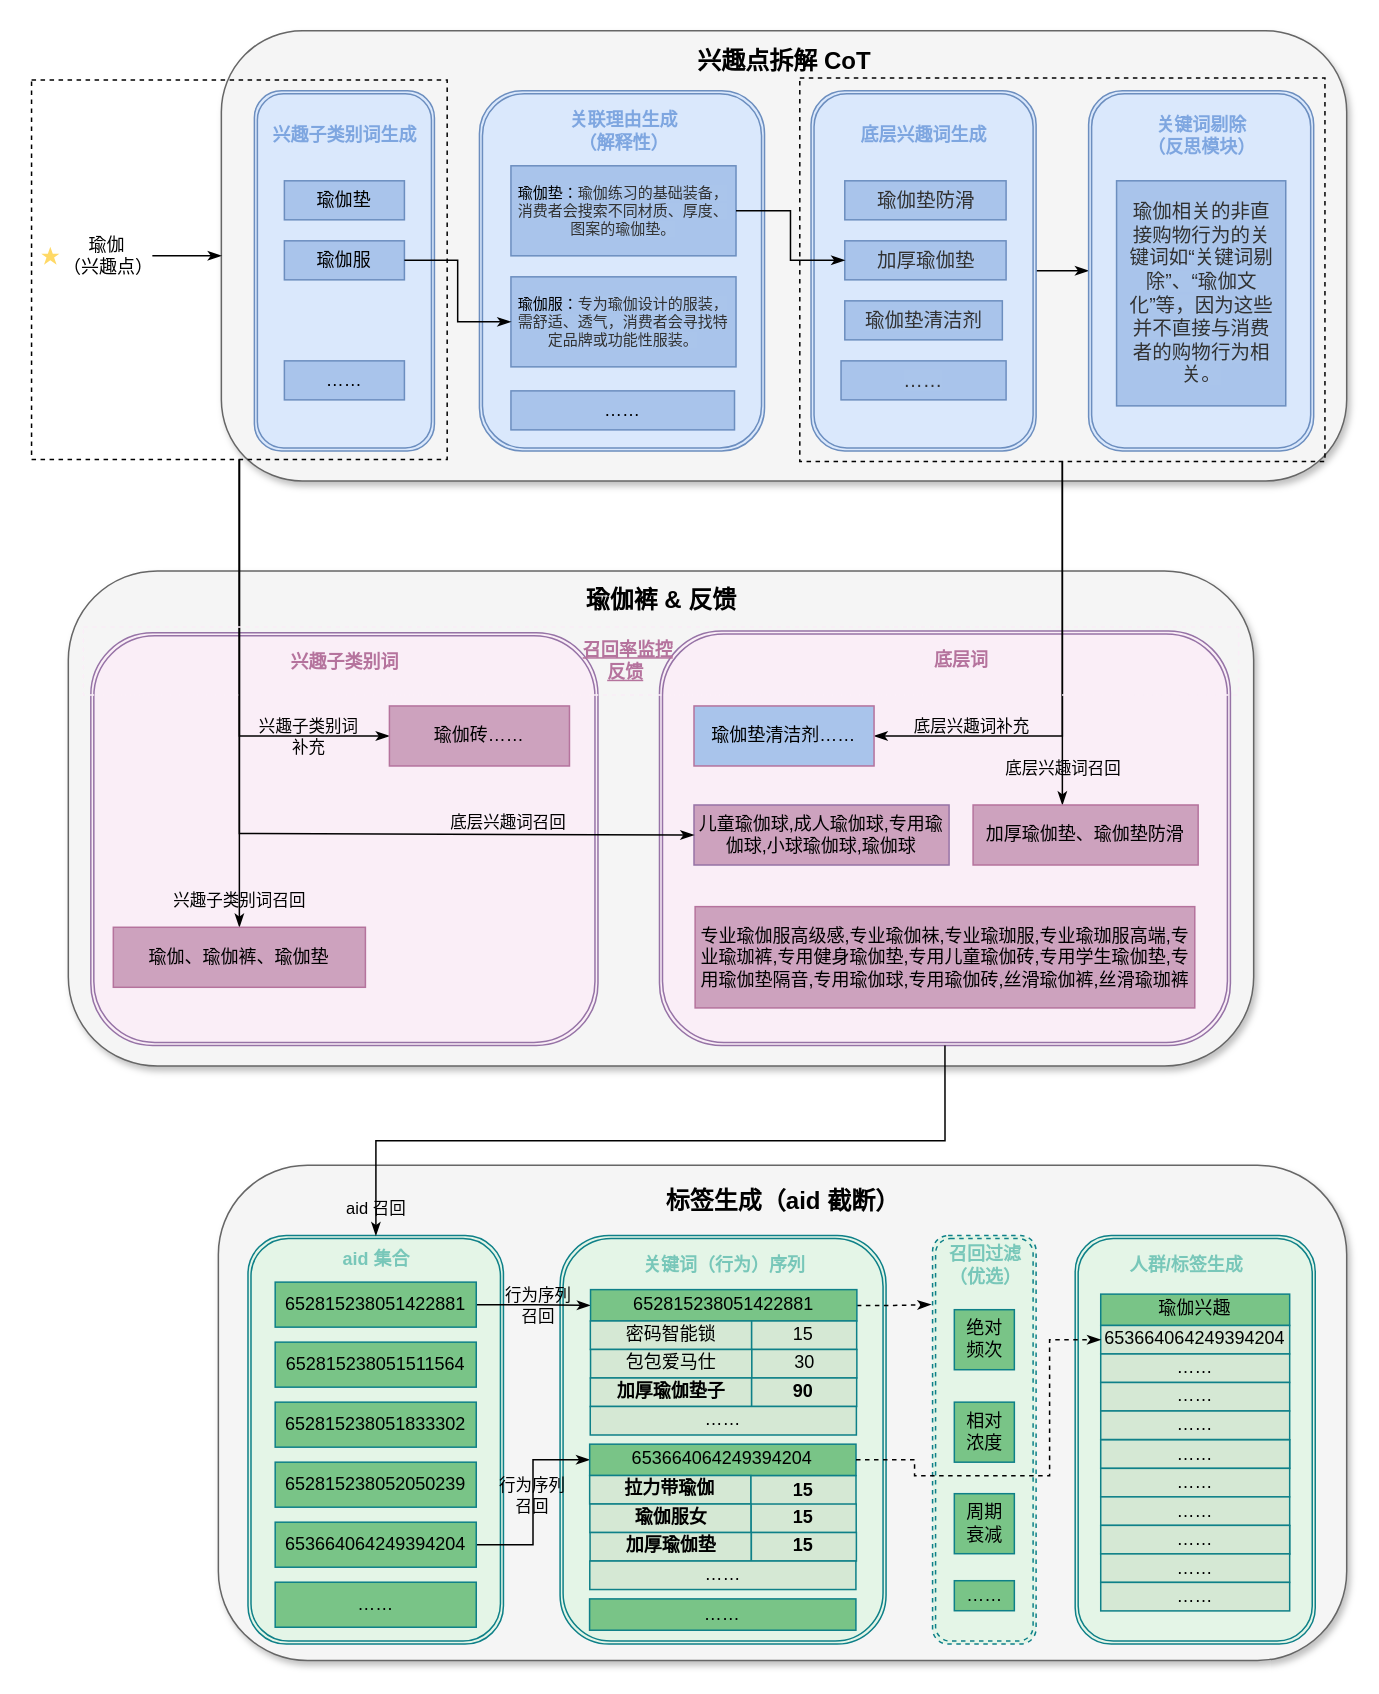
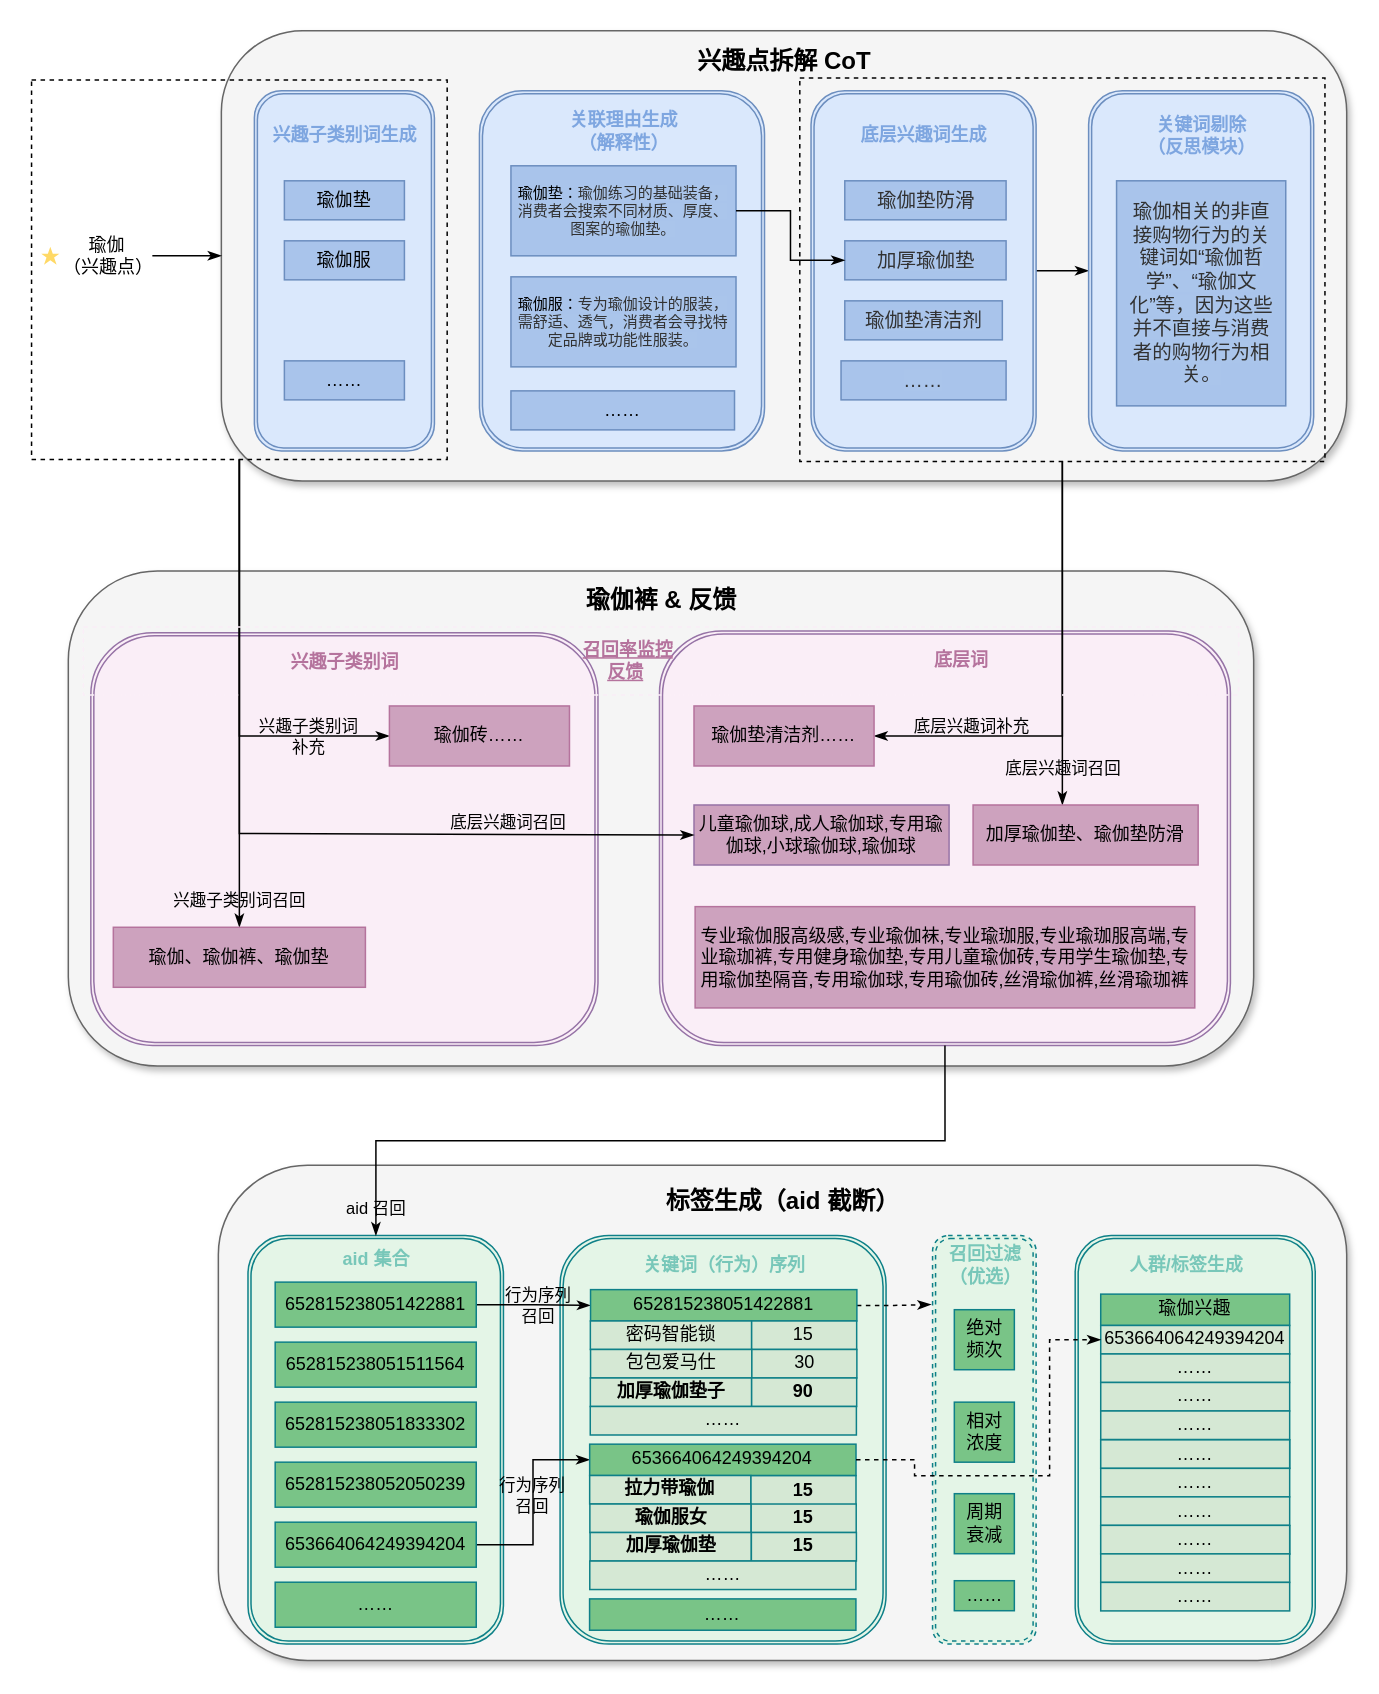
- <mxCell id="17" style="edgeStyle=orthogonalEdgeStyle;rounded=0;orthogonalLoop=1;jettySize=auto;html=1;entryX=0;entryY=0.5;entryDx=0;entryDy=0;endArrow=classicThin;endFill=1;" parent="1" source="11" target="16" edge="1"><mxGeometry relative="1" as="geometry" /></mxCell>
- <mxCell id="29" value="&lt;span style=&quot;color: rgb(50, 50, 50); font-family: &amp;quot;Microsoft YaHei&amp;quot;, 微软雅黑, Arial; font-size: 13px; background-color: rgba(255, 255, 255, 0.01);&quot;&gt;瑜伽相关的非直接购物行为的关键词如“关键词剔除”、“瑜伽文化”等，因为这些并不直接与消费者的购物行为相关。&lt;/span&gt;" style="rounded=0;whiteSpace=wrap;html=1;fillColor=#A9C4EB;strokeColor=#6c8ebf;spacingLeft=4;spacingRight=4;" parent="1" vertex="1"><mxGeometry x="743.63" y="120" width="112.75" height="150" as="geometry" /></mxCell>
+ <mxCell id="29" value="&lt;span style=&quot;color: rgb(50, 50, 50); font-family: &amp;quot;Microsoft YaHei&amp;quot;, 微软雅黑, Arial; font-size: 13px; background-color: rgba(255, 255, 255, 0.01);&quot;&gt;瑜伽相关的非直接购物行为的关键词如“瑜伽哲学”、“瑜伽文化”等，因为这些并不直接与消费者的购物行为相关。&lt;/span&gt;" style="rounded=0;whiteSpace=wrap;html=1;fillColor=#A9C4EB;strokeColor=#6c8ebf;spacingLeft=4;spacingRight=4;" parent="1" vertex="1"><mxGeometry x="743.63" y="120" width="112.75" height="150" as="geometry" /></mxCell>
- <mxCell id="51" value="瑜伽垫清洁剂……" style="rounded=0;whiteSpace=wrap;html=1;fillColor=#a9c4eb;strokeColor=#B5739D;" parent="1" vertex="1"><mxGeometry x="462" y="470" width="120" height="40" as="geometry" /></mxCell>
+ <mxCell id="51" value="瑜伽垫清洁剂……" style="rounded=0;whiteSpace=wrap;html=1;fillColor=#CDA2BE;strokeColor=#B5739D;" parent="1" vertex="1"><mxGeometry x="462" y="470" width="120" height="40" as="geometry" /></mxCell>
